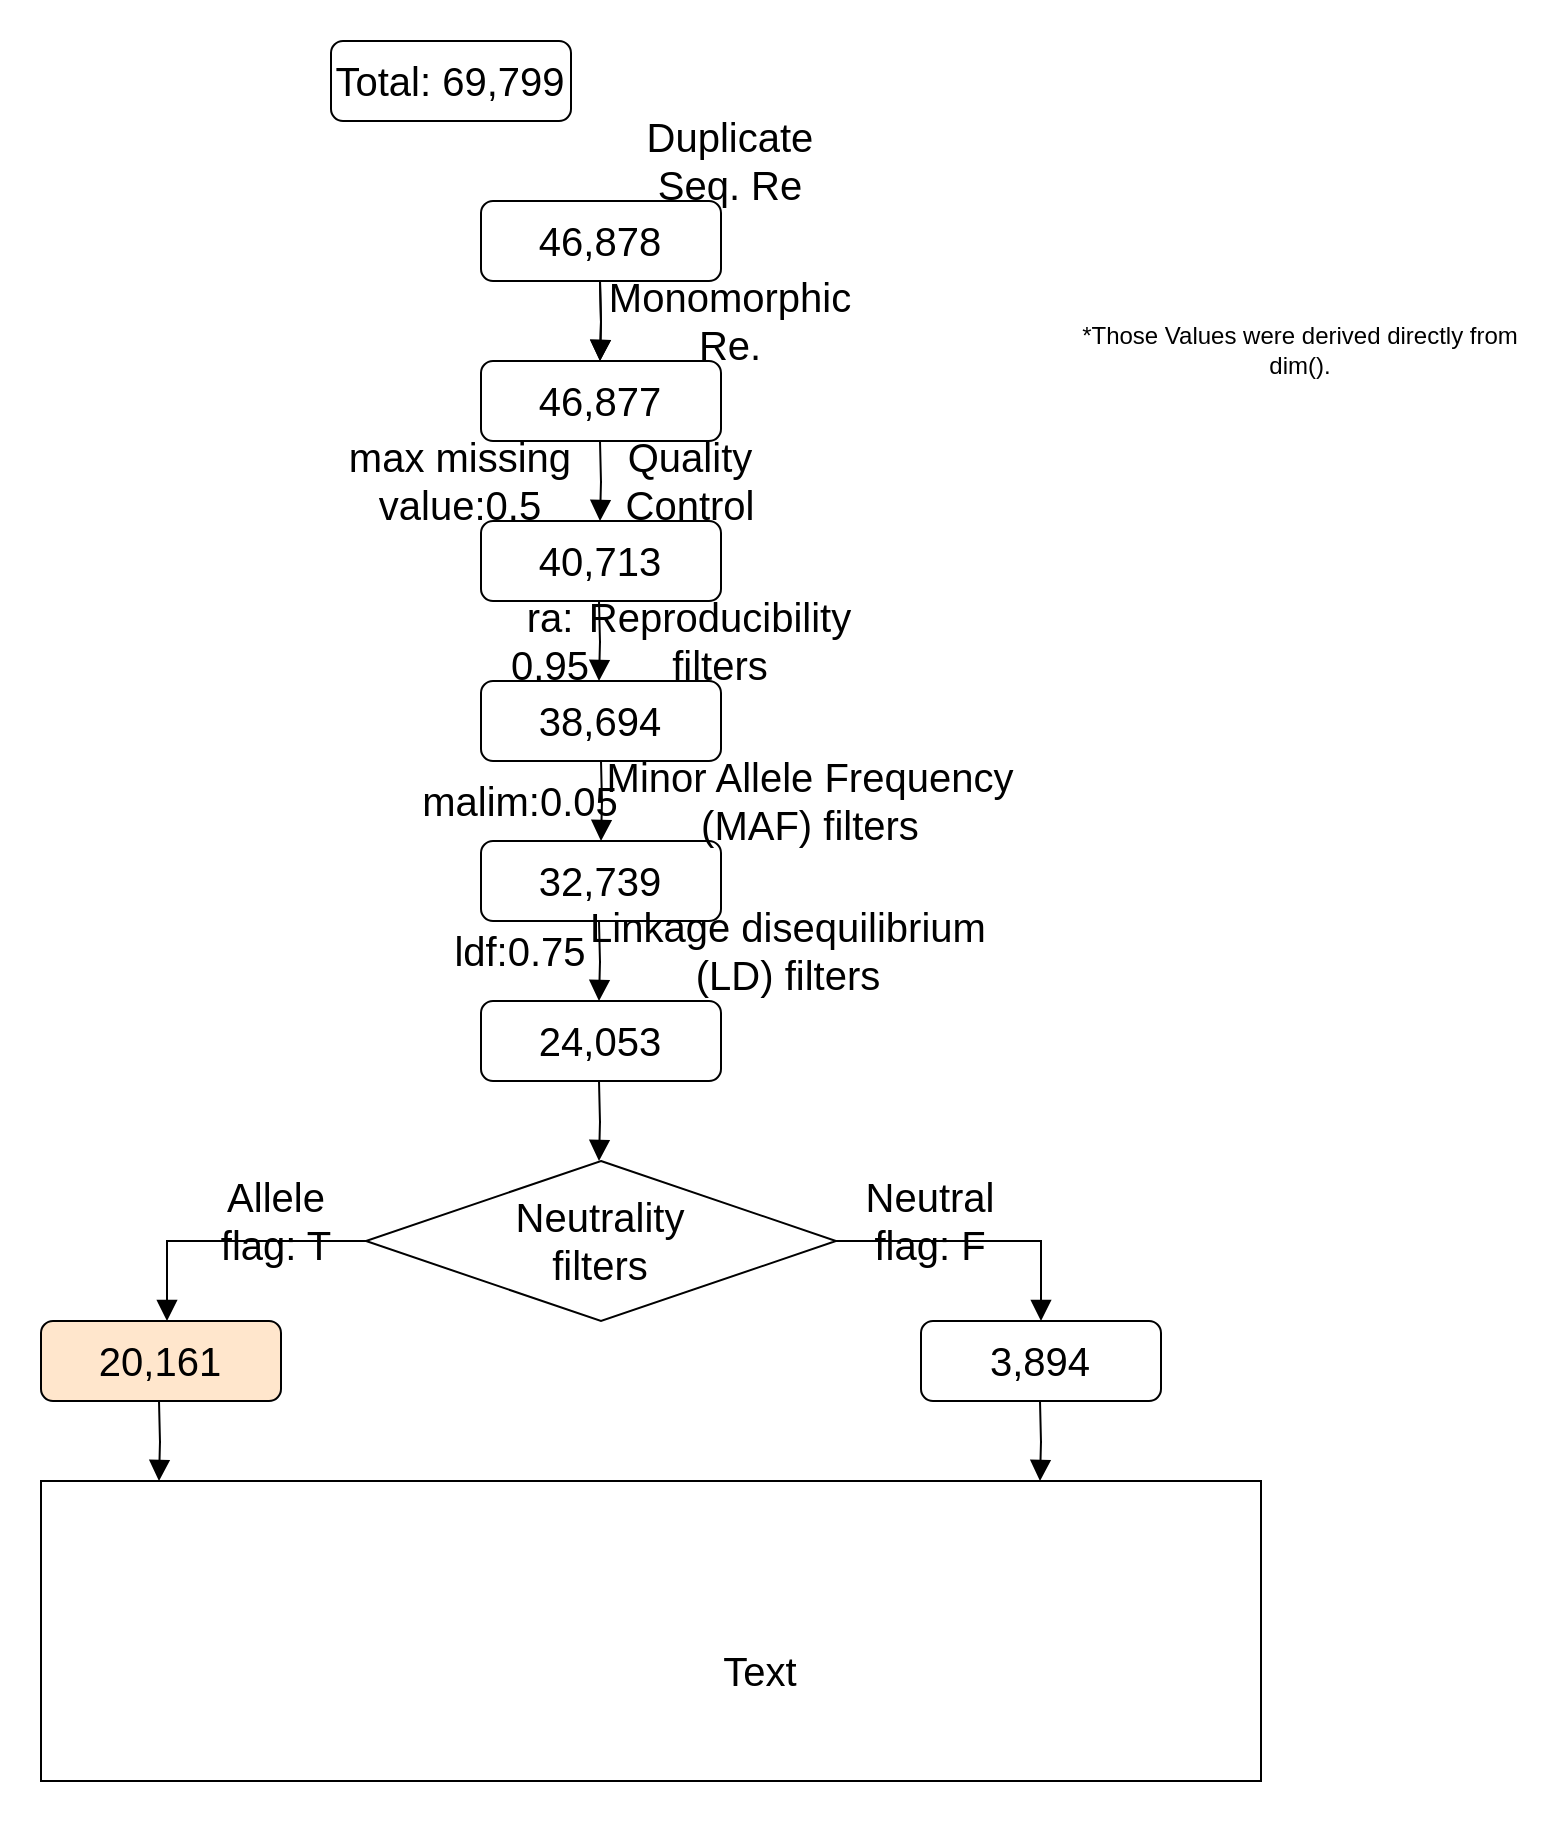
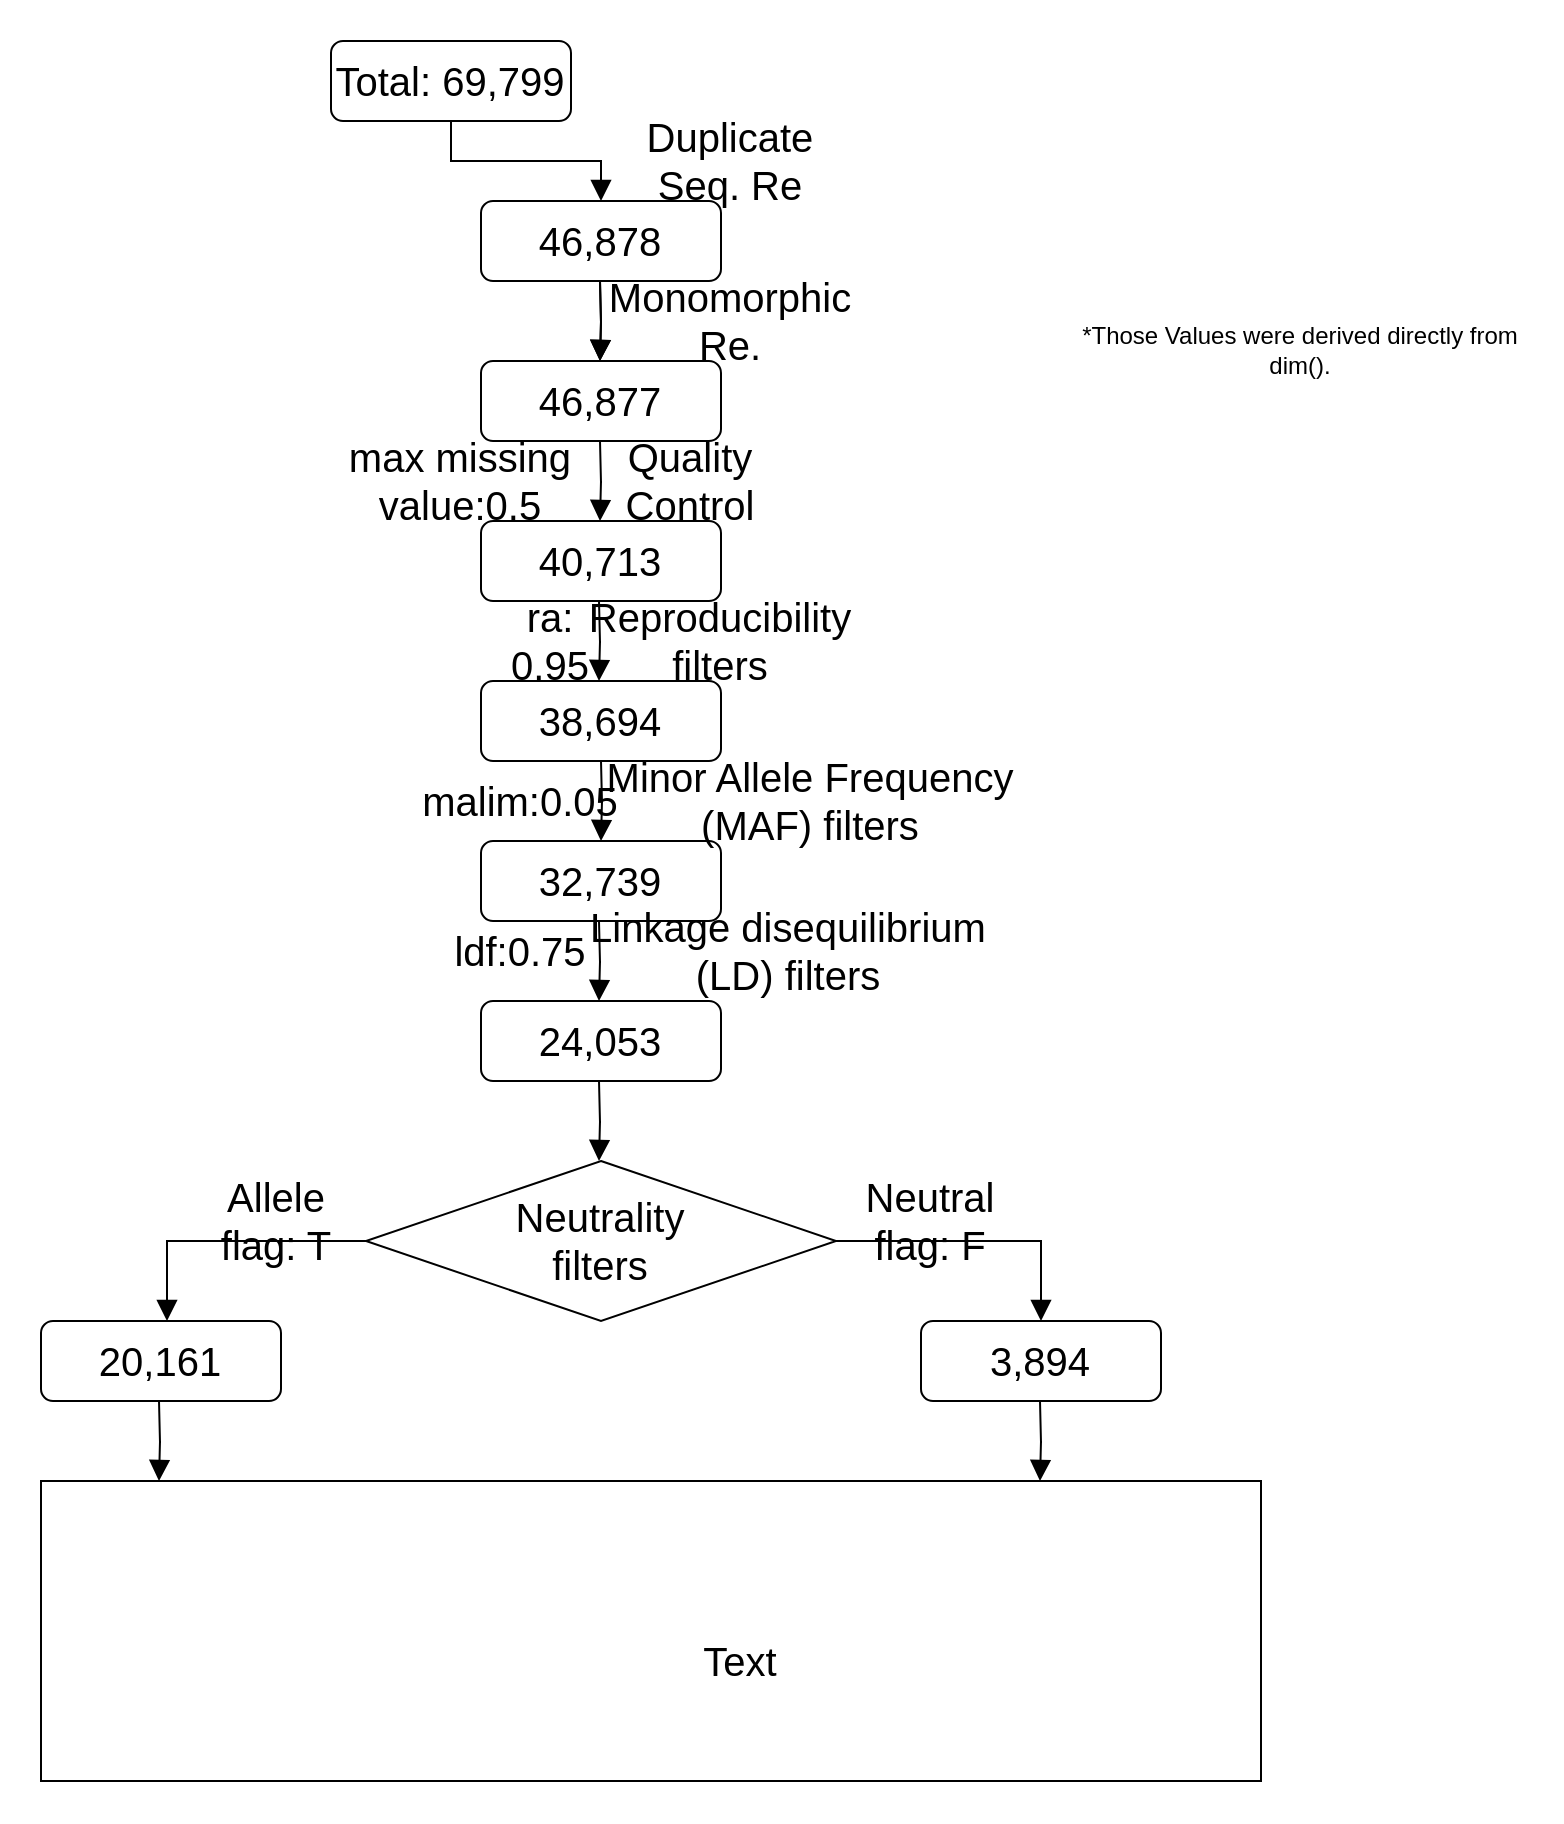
+ <mxCell id="2" value="" style="rounded=0;html=1;jettySize=auto;orthogonalLoop=1;fontSize=20;endArrow=block;endFill=1;endSize=8;strokeWidth=1;shadow=0;labelBackgroundColor=none;edgeStyle=orthogonalEdgeStyle;entryX=0.5;entryY=0;entryDx=0;entryDy=0;" parent="1" source="3" target="5" edge="1"><mxGeometry relative="1" as="geometry"><mxPoint x="300" y="110" as="targetPoint" /></mxGeometry></mxCell>
- <mxCell id="35" value="20,161" style="rounded=1;whiteSpace=wrap;html=1;fontSize=20;glass=0;strokeWidth=1;shadow=0;fillColor=#ffe6cc;" parent="1" vertex="1"><mxGeometry x="20" y="660" width="120" height="40" as="geometry" /></mxCell>
+ <mxCell id="35" value="20,161" style="rounded=1;whiteSpace=wrap;html=1;fontSize=20;glass=0;strokeWidth=1;shadow=0;" parent="1" vertex="1"><mxGeometry x="20" y="660" width="120" height="40" as="geometry" /></mxCell>
- <mxCell id="39" value="Text" style="text;html=1;strokeColor=none;fillColor=none;align=center;verticalAlign=middle;whiteSpace=wrap;rounded=0;fontSize=20;" vertex="1" parent="1"><mxGeometry x="200" y="805" width="360" height="60" as="geometry" /></mxCell>
+ <mxCell id="39" value="Text" style="text;html=1;strokeColor=none;fillColor=none;align=center;verticalAlign=middle;whiteSpace=wrap;rounded=0;fontSize=20;" vertex="1" parent="1"><mxGeometry x="190" y="800" width="360" height="60" as="geometry" /></mxCell>
